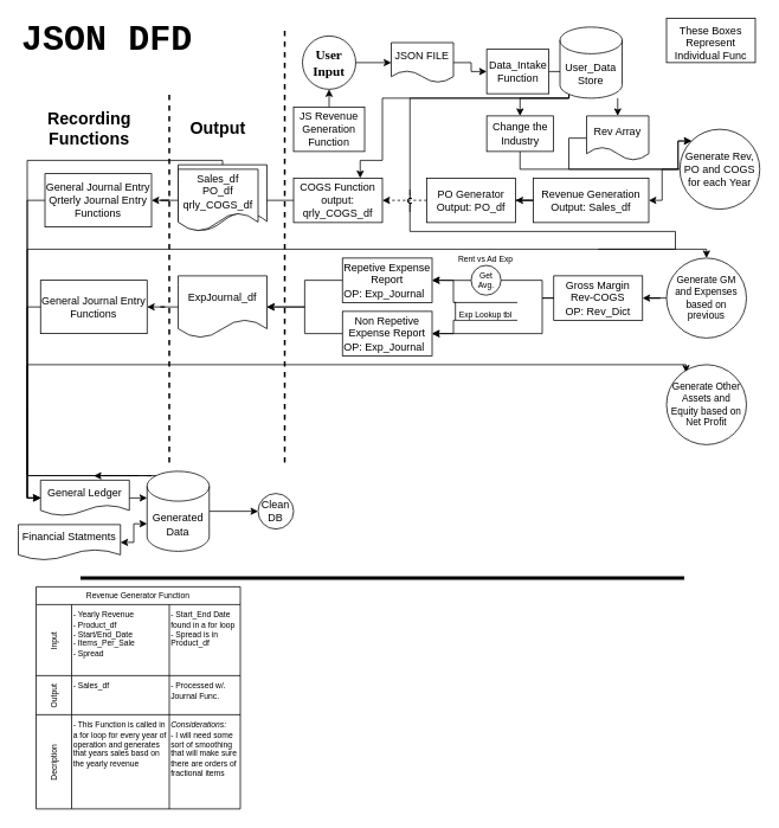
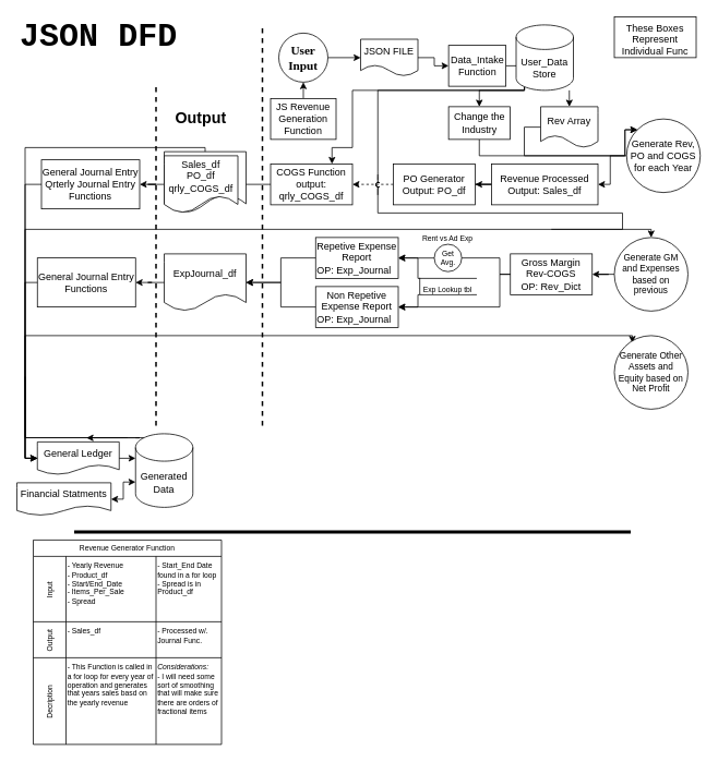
- <mxCell id="27" value="Recording Functions" style="text;html=1;strokeColor=none;fillColor=none;align=center;verticalAlign=middle;whiteSpace=wrap;rounded=0;fontSize=19;fontStyle=1" parent="1" vertex="1"><mxGeometry x="60" y="132.5" width="80" height="25" as="geometry" /></mxCell>
- <mxCell id="12" value="Revenue Generation Output: Sales_df" style="html=1;dashed=0;whiteSpace=wrap;" parent="1" vertex="1"><mxGeometry x="600" y="200" width="130" height="50" as="geometry" /></mxCell>
+ <mxCell id="12" value="Revenue Processed Output: Sales_df" style="html=1;dashed=0;whiteSpace=wrap;" parent="1" vertex="1"><mxGeometry x="600" y="200" width="130" height="50" as="geometry" /></mxCell>
- <mxCell id="40" style="edgeStyle=orthogonalEdgeStyle;rounded=0;orthogonalLoop=1;jettySize=auto;html=1;" edge="1" parent="1" source="41" target="75"><mxGeometry relative="1" as="geometry" /></mxCell>
- <mxCell id="75" value="Clean&lt;br&gt;DB" style="shape=ellipse;html=1;dashed=0;whiteSpace=wrap;aspect=fixed;perimeter=ellipsePerimeter;" vertex="1" parent="1"><mxGeometry x="290" y="555" width="40" height="40" as="geometry" /></mxCell>
